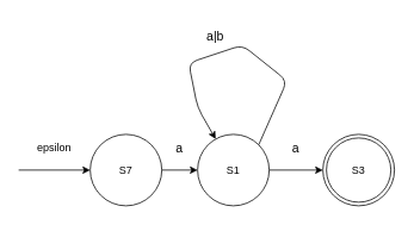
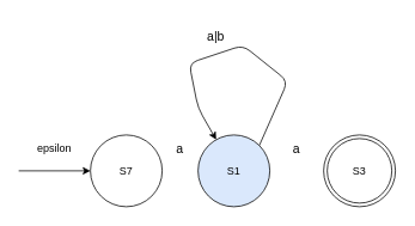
- <mxCell id="2" style="edgeStyle=none;html=1;exitX=1;exitY=0.5;exitDx=0;exitDy=0;" edge="1" parent="1" source="3" target="8"><mxGeometry relative="1" as="geometry"><mxPoint x="260" y="190" as="targetPoint" /></mxGeometry></mxCell>
- <mxCell id="8" value="S1" style="ellipse;whiteSpace=wrap;html=1;aspect=fixed;" vertex="1" parent="1"><mxGeometry x="220" y="150" width="80" height="80" as="geometry" /></mxCell>
+ <mxCell id="8" value="S1" style="ellipse;whiteSpace=wrap;html=1;aspect=fixed;fillColor=#dae8fc;" vertex="1" parent="1"><mxGeometry x="220" y="150" width="80" height="80" as="geometry" /></mxCell>
- <mxCell id="6" style="edgeStyle=none;html=1;" edge="1" parent="1" source="8" target="9"><mxGeometry relative="1" as="geometry"><mxPoint x="400" y="190" as="targetPoint" /></mxGeometry></mxCell>
